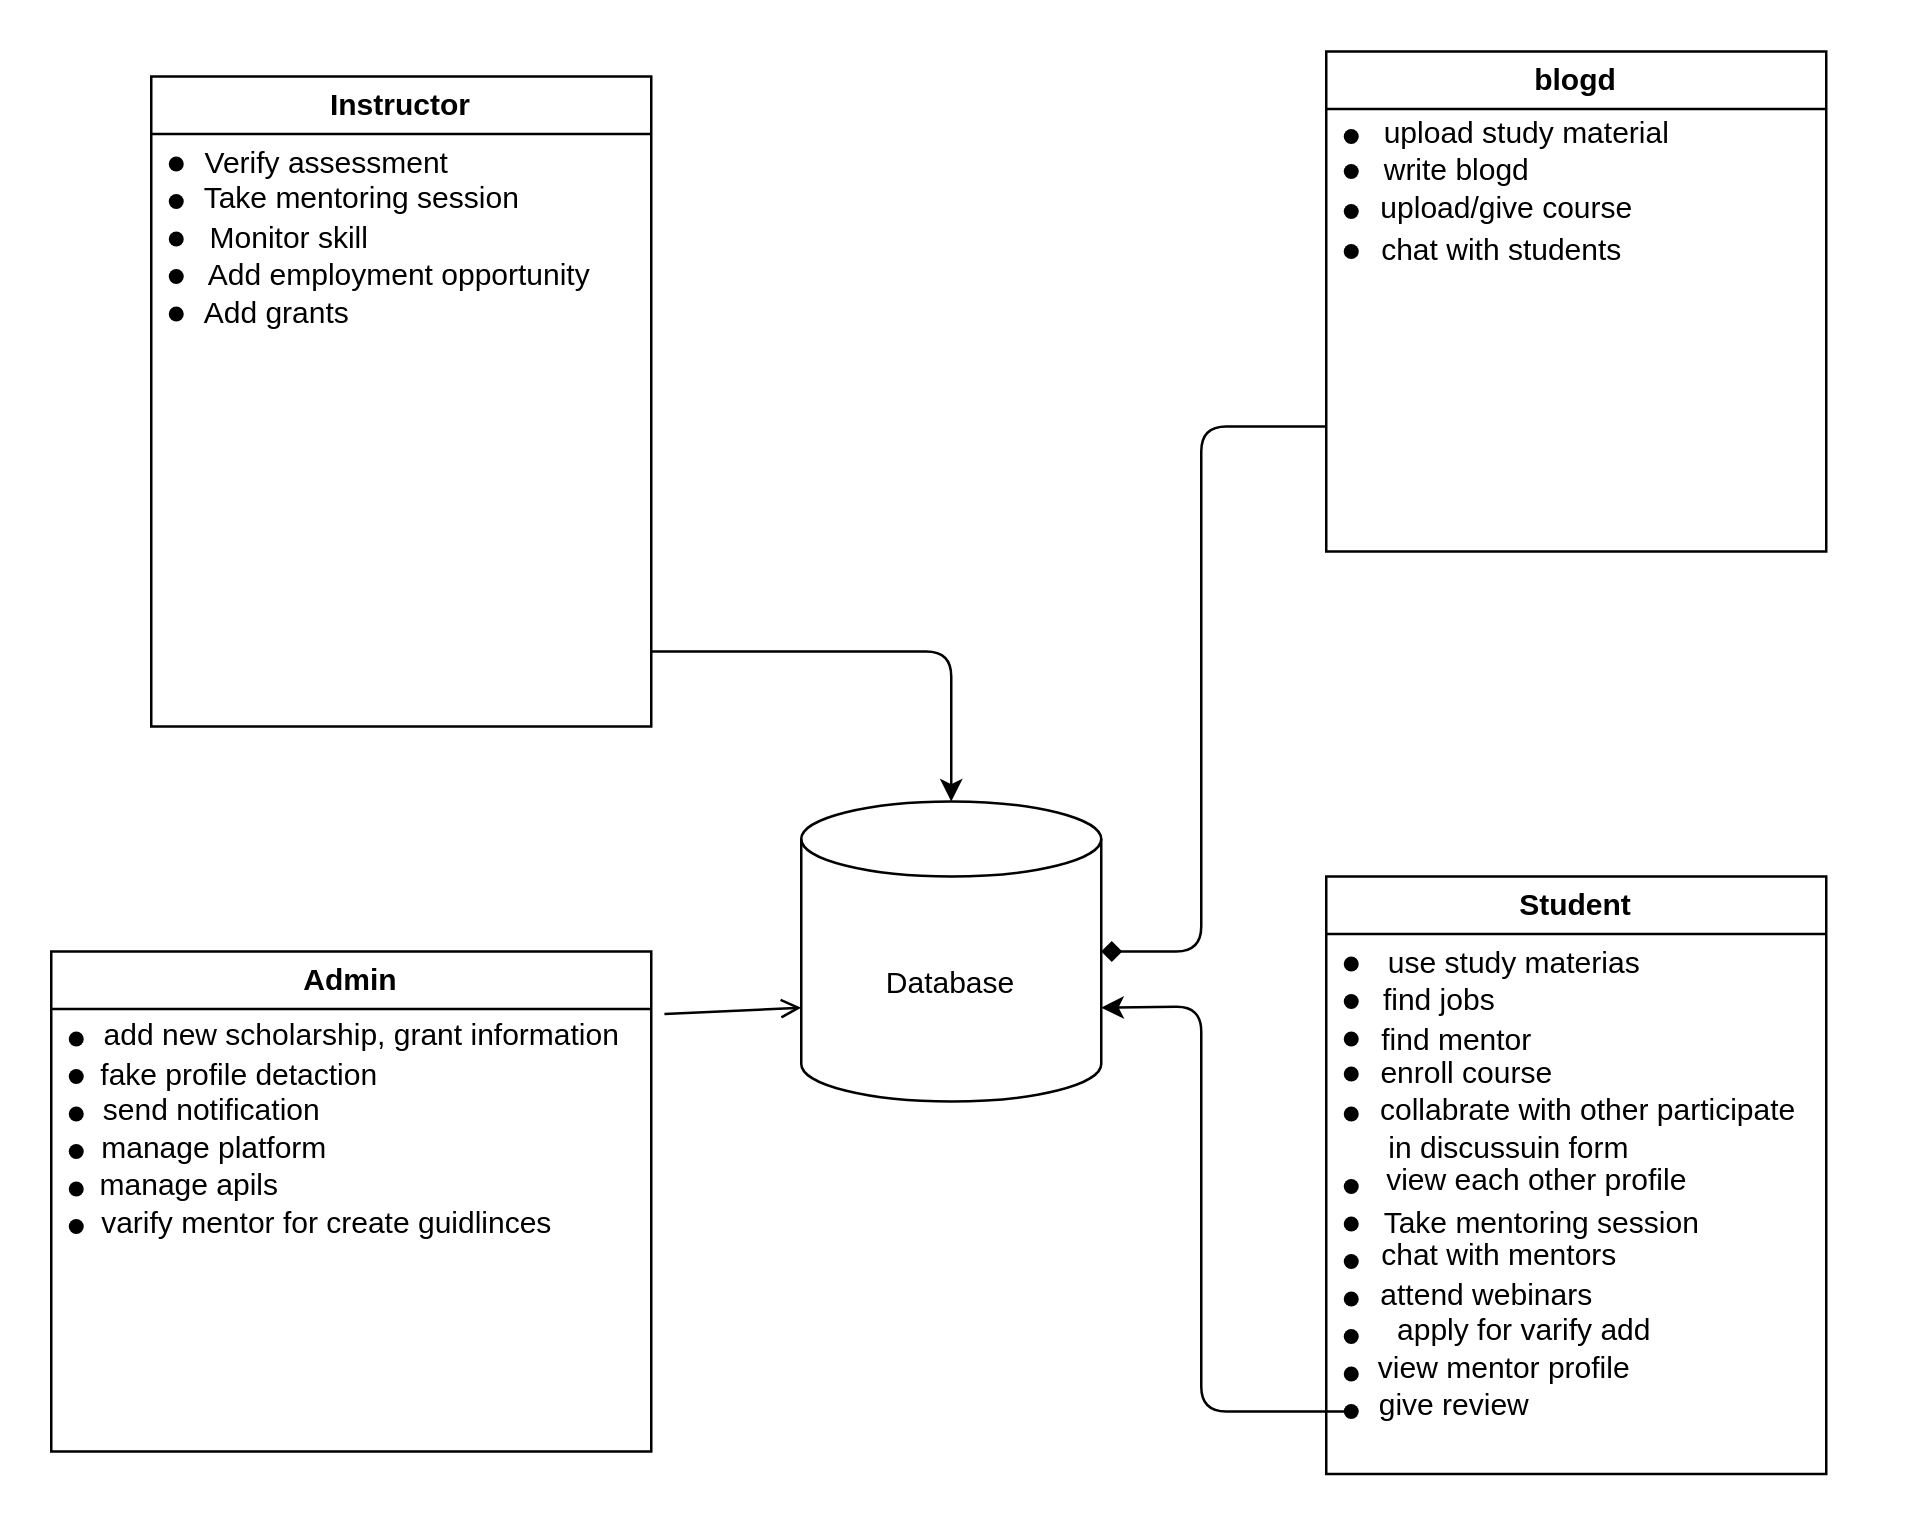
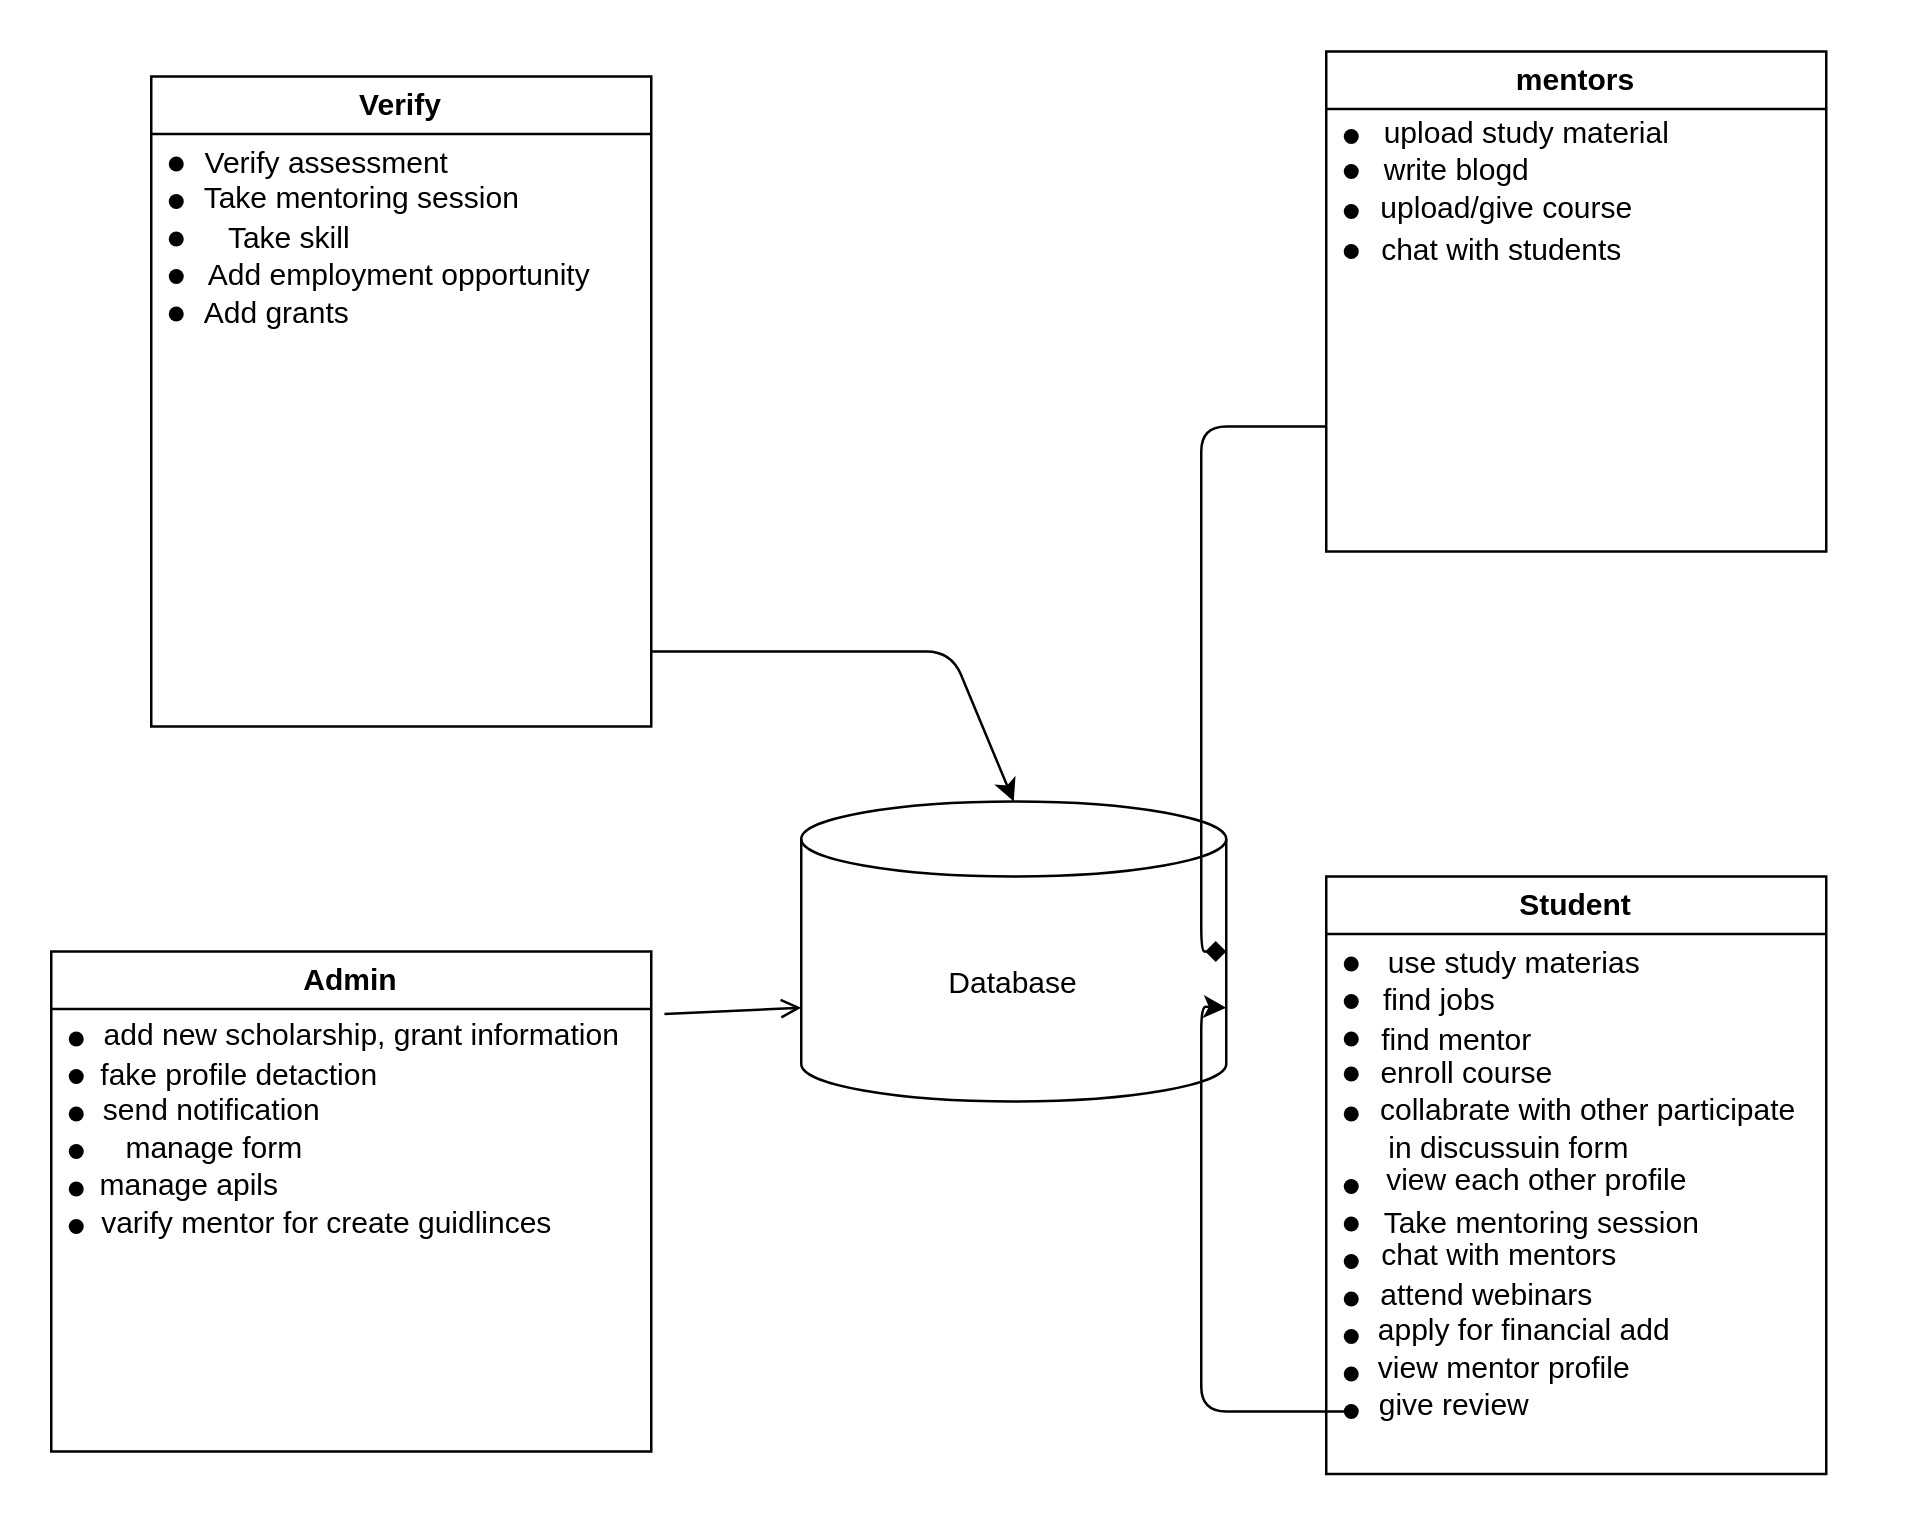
- <mxCell id="52" value="blogd" style="swimlane;whiteSpace=wrap;html=1;" vertex="1" parent="1"><mxGeometry x="530" y="20" width="200" height="200" as="geometry" /></mxCell>
+ <mxCell id="52" value="mentors" style="swimlane;whiteSpace=wrap;html=1;" vertex="1" parent="1"><mxGeometry x="530" y="20" width="200" height="200" as="geometry" /></mxCell>
- <mxCell id="3" value="Instructor" style="swimlane;whiteSpace=wrap;html=1;" vertex="1" parent="1"><mxGeometry x="60" y="30" width="200" height="260" as="geometry"><mxRectangle x="20" y="60" width="100" height="30" as="alternateBounds" /></mxGeometry></mxCell>
+ <mxCell id="3" value="Verify" style="swimlane;whiteSpace=wrap;html=1;" vertex="1" parent="1"><mxGeometry x="60" y="30" width="200" height="260" as="geometry"><mxRectangle x="20" y="60" width="100" height="30" as="alternateBounds" /></mxGeometry></mxCell>
- <mxCell id="6" value="Monitor skill" style="text;html=1;align=center;verticalAlign=middle;resizable=0;points=[];autosize=1;strokeColor=none;fillColor=none;" vertex="1" parent="3"><mxGeometry x="10" y="50" width="90" height="30" as="geometry" /></mxCell>
+ <mxCell id="6" value="Take skill" style="text;html=1;align=center;verticalAlign=middle;resizable=0;points=[];autosize=1;strokeColor=none;fillColor=none;" vertex="1" parent="3"><mxGeometry x="10" y="50" width="90" height="30" as="geometry" /></mxCell>
- <mxCell id="2" value="Database" style="shape=cylinder3;whiteSpace=wrap;html=1;boundedLbl=1;backgroundOutline=1;size=15;" vertex="1" parent="1"><mxGeometry x="320" y="320" width="120" height="120" as="geometry" /></mxCell>
+ <mxCell id="2" value="Database" style="shape=cylinder3;whiteSpace=wrap;html=1;boundedLbl=1;backgroundOutline=1;size=15;" vertex="1" parent="1"><mxGeometry x="320" y="320" width="170" height="120" as="geometry" /></mxCell>
- <mxCell id="43" value="manage platform" style="text;html=1;align=center;verticalAlign=middle;resizable=0;points=[];autosize=1;strokeColor=none;fillColor=none;" vertex="1" parent="39"><mxGeometry x="10" y="64" width="110" height="30" as="geometry" /></mxCell>
+ <mxCell id="43" value="manage form" style="text;html=1;align=center;verticalAlign=middle;resizable=0;points=[];autosize=1;strokeColor=none;fillColor=none;" vertex="1" parent="39"><mxGeometry x="10" y="64" width="110" height="30" as="geometry" /></mxCell>
- <mxCell id="24" value="apply for varify add" style="text;html=1;align=center;verticalAlign=middle;resizable=0;points=[];autosize=1;strokeColor=none;fillColor=none;" vertex="1" parent="14"><mxGeometry x="9" y="167" width="140" height="30" as="geometry" /></mxCell>
+ <mxCell id="24" value="apply for financial add" style="text;html=1;align=center;verticalAlign=middle;resizable=0;points=[];autosize=1;strokeColor=none;fillColor=none;" vertex="1" parent="14"><mxGeometry x="9" y="167" width="140" height="30" as="geometry" /></mxCell>
